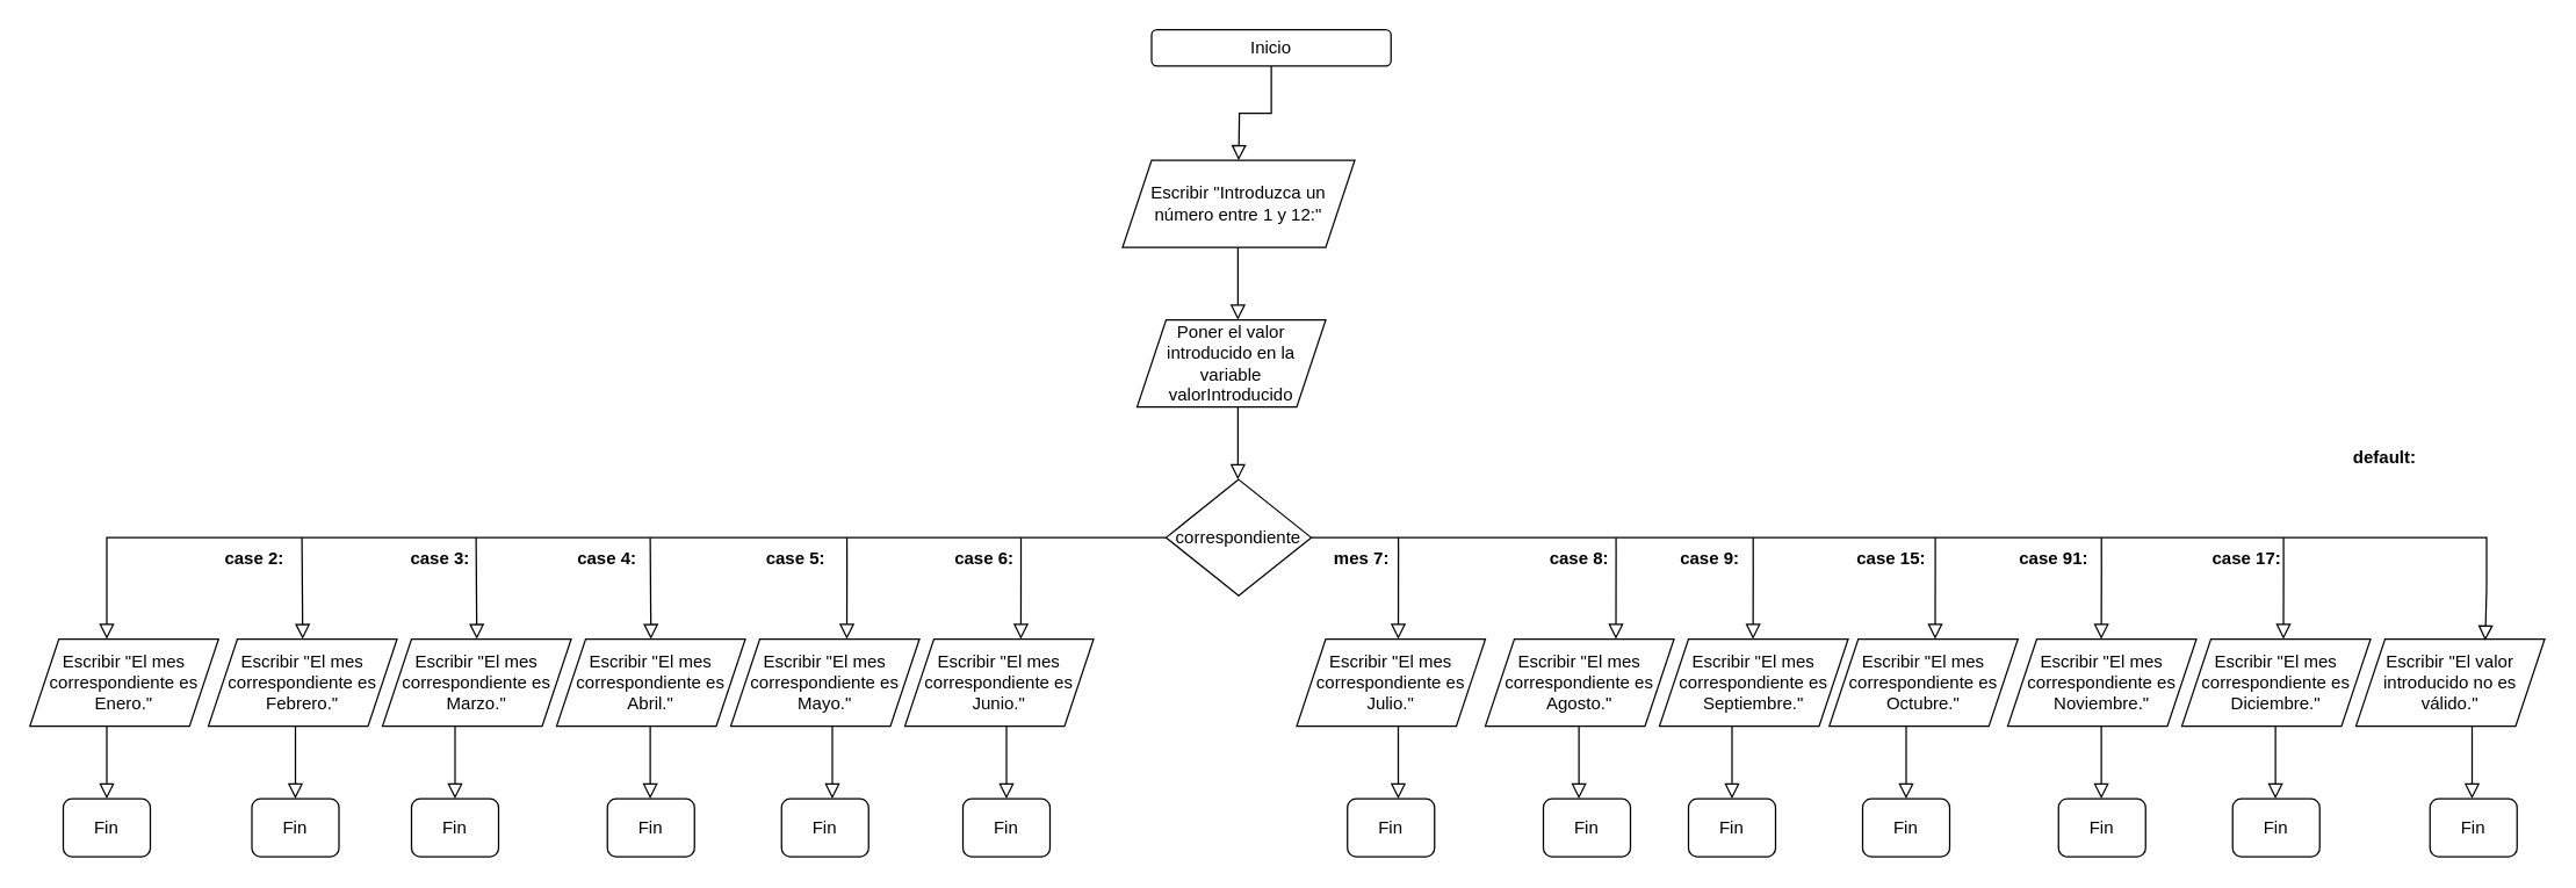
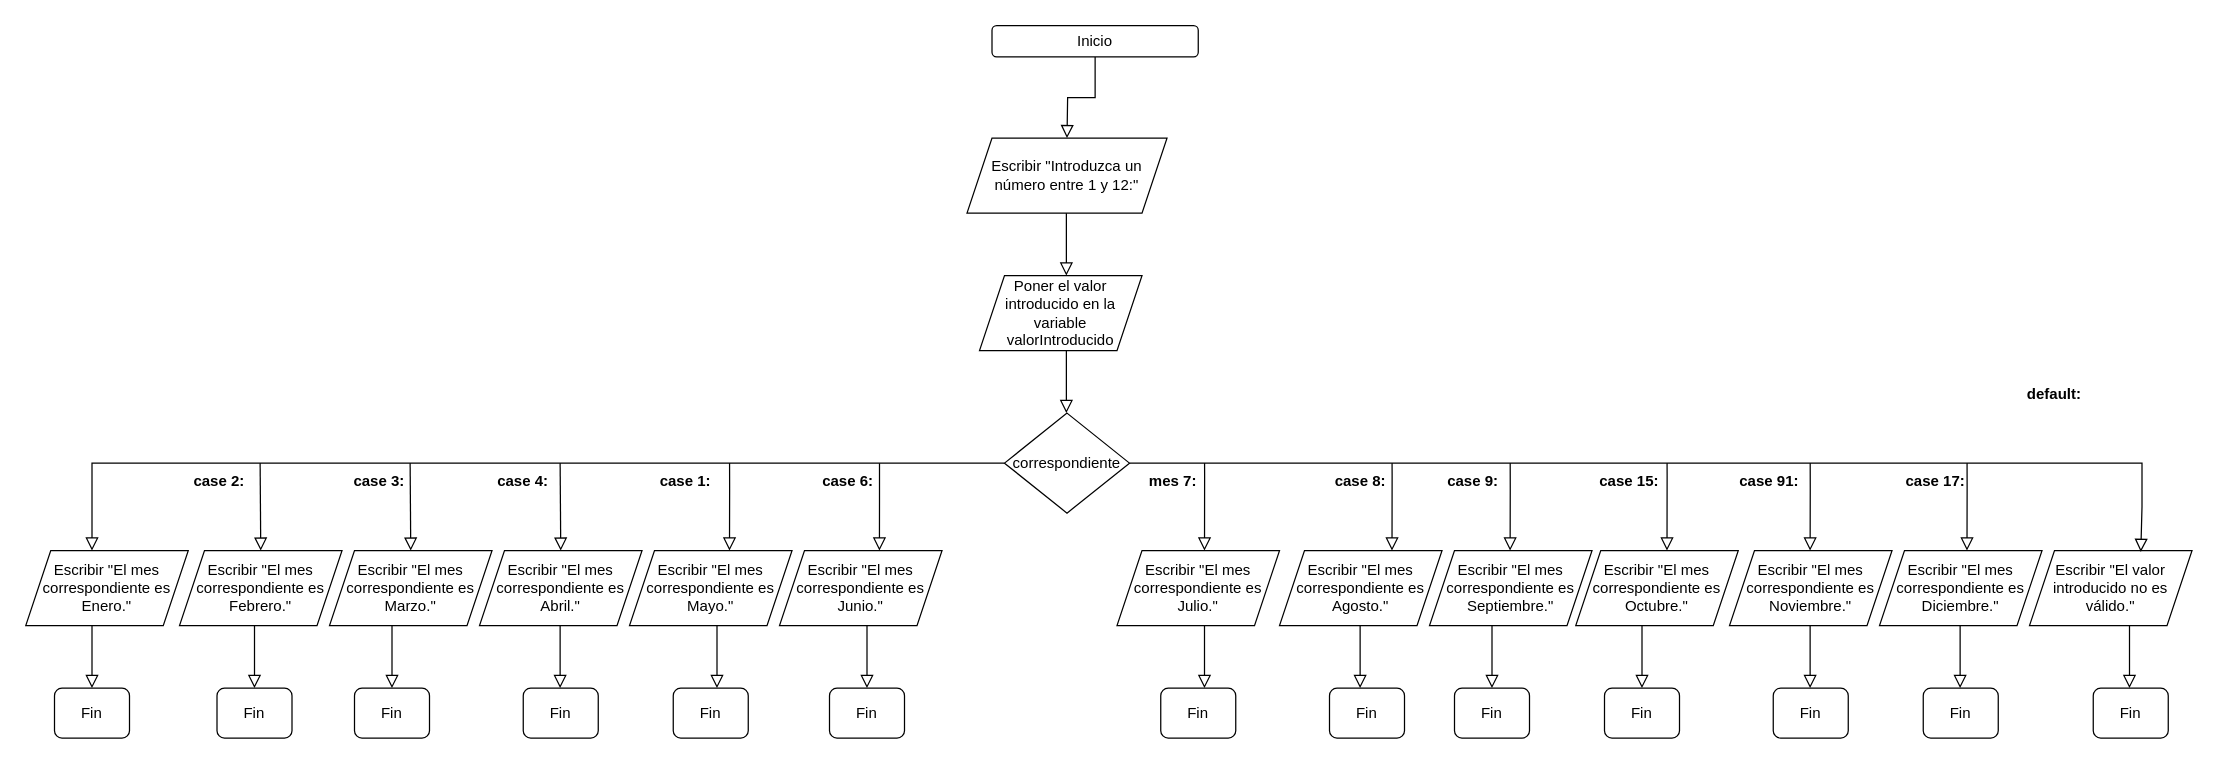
- <mxCell id="69" value="&lt;b&gt;case 5:&lt;/b&gt;" style="text;html=1;strokeColor=none;fillColor=none;align=center;verticalAlign=middle;whiteSpace=wrap;rounded=0;" vertex="1" parent="1"><mxGeometry x="523" y="370" width="50" height="30" as="geometry" /></mxCell>
+ <mxCell id="69" value="&lt;b&gt;case 1:&lt;/b&gt;" style="text;html=1;strokeColor=none;fillColor=none;align=center;verticalAlign=middle;whiteSpace=wrap;rounded=0;" vertex="1" parent="1"><mxGeometry x="523" y="370" width="50" height="30" as="geometry" /></mxCell>
